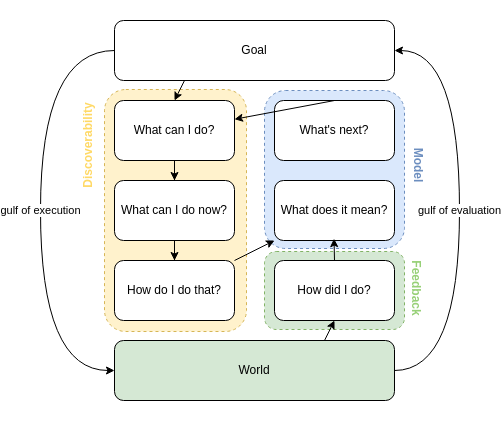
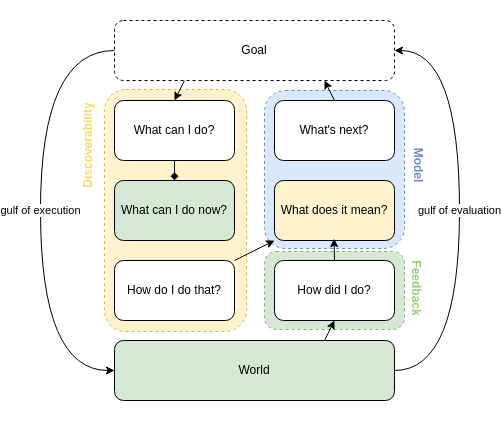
- <mxCell id="7" value="Goal" style="rounded=1;whiteSpace=wrap;html=1;" vertex="1" parent="1"><mxGeometry x="94" y="20" width="280" height="60" as="geometry" /></mxCell>
+ <mxCell id="7" value="Goal" style="rounded=1;whiteSpace=wrap;html=1;dashed=1;" vertex="1" parent="1"><mxGeometry x="94" y="20" width="280" height="60" as="geometry" /></mxCell>
- <mxCell id="21" style="rounded=0;orthogonalLoop=1;jettySize=auto;html=1;exitX=0.5;exitY=0;exitDx=0;exitDy=0;" edge="1" parent="1" source="17" target="9"><mxGeometry relative="1" as="geometry" /></mxCell>
+ <mxCell id="21" style="rounded=0;orthogonalLoop=1;jettySize=auto;html=1;exitX=0.5;exitY=0;exitDx=0;exitDy=0;entryX=0.75;entryY=1;entryDx=0;entryDy=0;" edge="1" parent="1" source="17" target="7"><mxGeometry relative="1" as="geometry" /></mxCell>
- <mxCell id="8" style="edgeStyle=orthogonalEdgeStyle;rounded=0;orthogonalLoop=1;jettySize=auto;html=1;entryX=0.5;entryY=0;entryDx=0;entryDy=0;" edge="1" parent="1" source="9" target="11"><mxGeometry relative="1" as="geometry" /></mxCell>
+ <mxCell id="8" style="edgeStyle=orthogonalEdgeStyle;rounded=0;orthogonalLoop=1;jettySize=auto;html=1;entryX=0.5;entryY=0;entryDx=0;entryDy=0;endArrow=diamond;" edge="1" parent="1" source="9" target="11"><mxGeometry relative="1" as="geometry" /></mxCell>
- <mxCell id="11" value="What can I do now?" style="rounded=1;whiteSpace=wrap;html=1;" vertex="1" parent="1"><mxGeometry x="94" y="180" width="120" height="60" as="geometry" /></mxCell>
+ <mxCell id="11" value="What can I do now?" style="rounded=1;whiteSpace=wrap;html=1;fillColor=#d5e8d4;" vertex="1" parent="1"><mxGeometry x="94" y="180" width="120" height="60" as="geometry" /></mxCell>
- <mxCell id="18" value="What does it mean?" style="rounded=1;whiteSpace=wrap;html=1;" vertex="1" parent="1"><mxGeometry x="254" y="180" width="120" height="60" as="geometry" /></mxCell>
+ <mxCell id="18" value="What does it mean?" style="rounded=1;whiteSpace=wrap;html=1;fillColor=#fff2cc;" vertex="1" parent="1"><mxGeometry x="254" y="180" width="120" height="60" as="geometry" /></mxCell>
- <mxCell id="10" style="edgeStyle=orthogonalEdgeStyle;rounded=0;orthogonalLoop=1;jettySize=auto;html=1;entryX=0.5;entryY=0;entryDx=0;entryDy=0;" edge="1" parent="1" source="11" target="13"><mxGeometry relative="1" as="geometry" /></mxCell>
